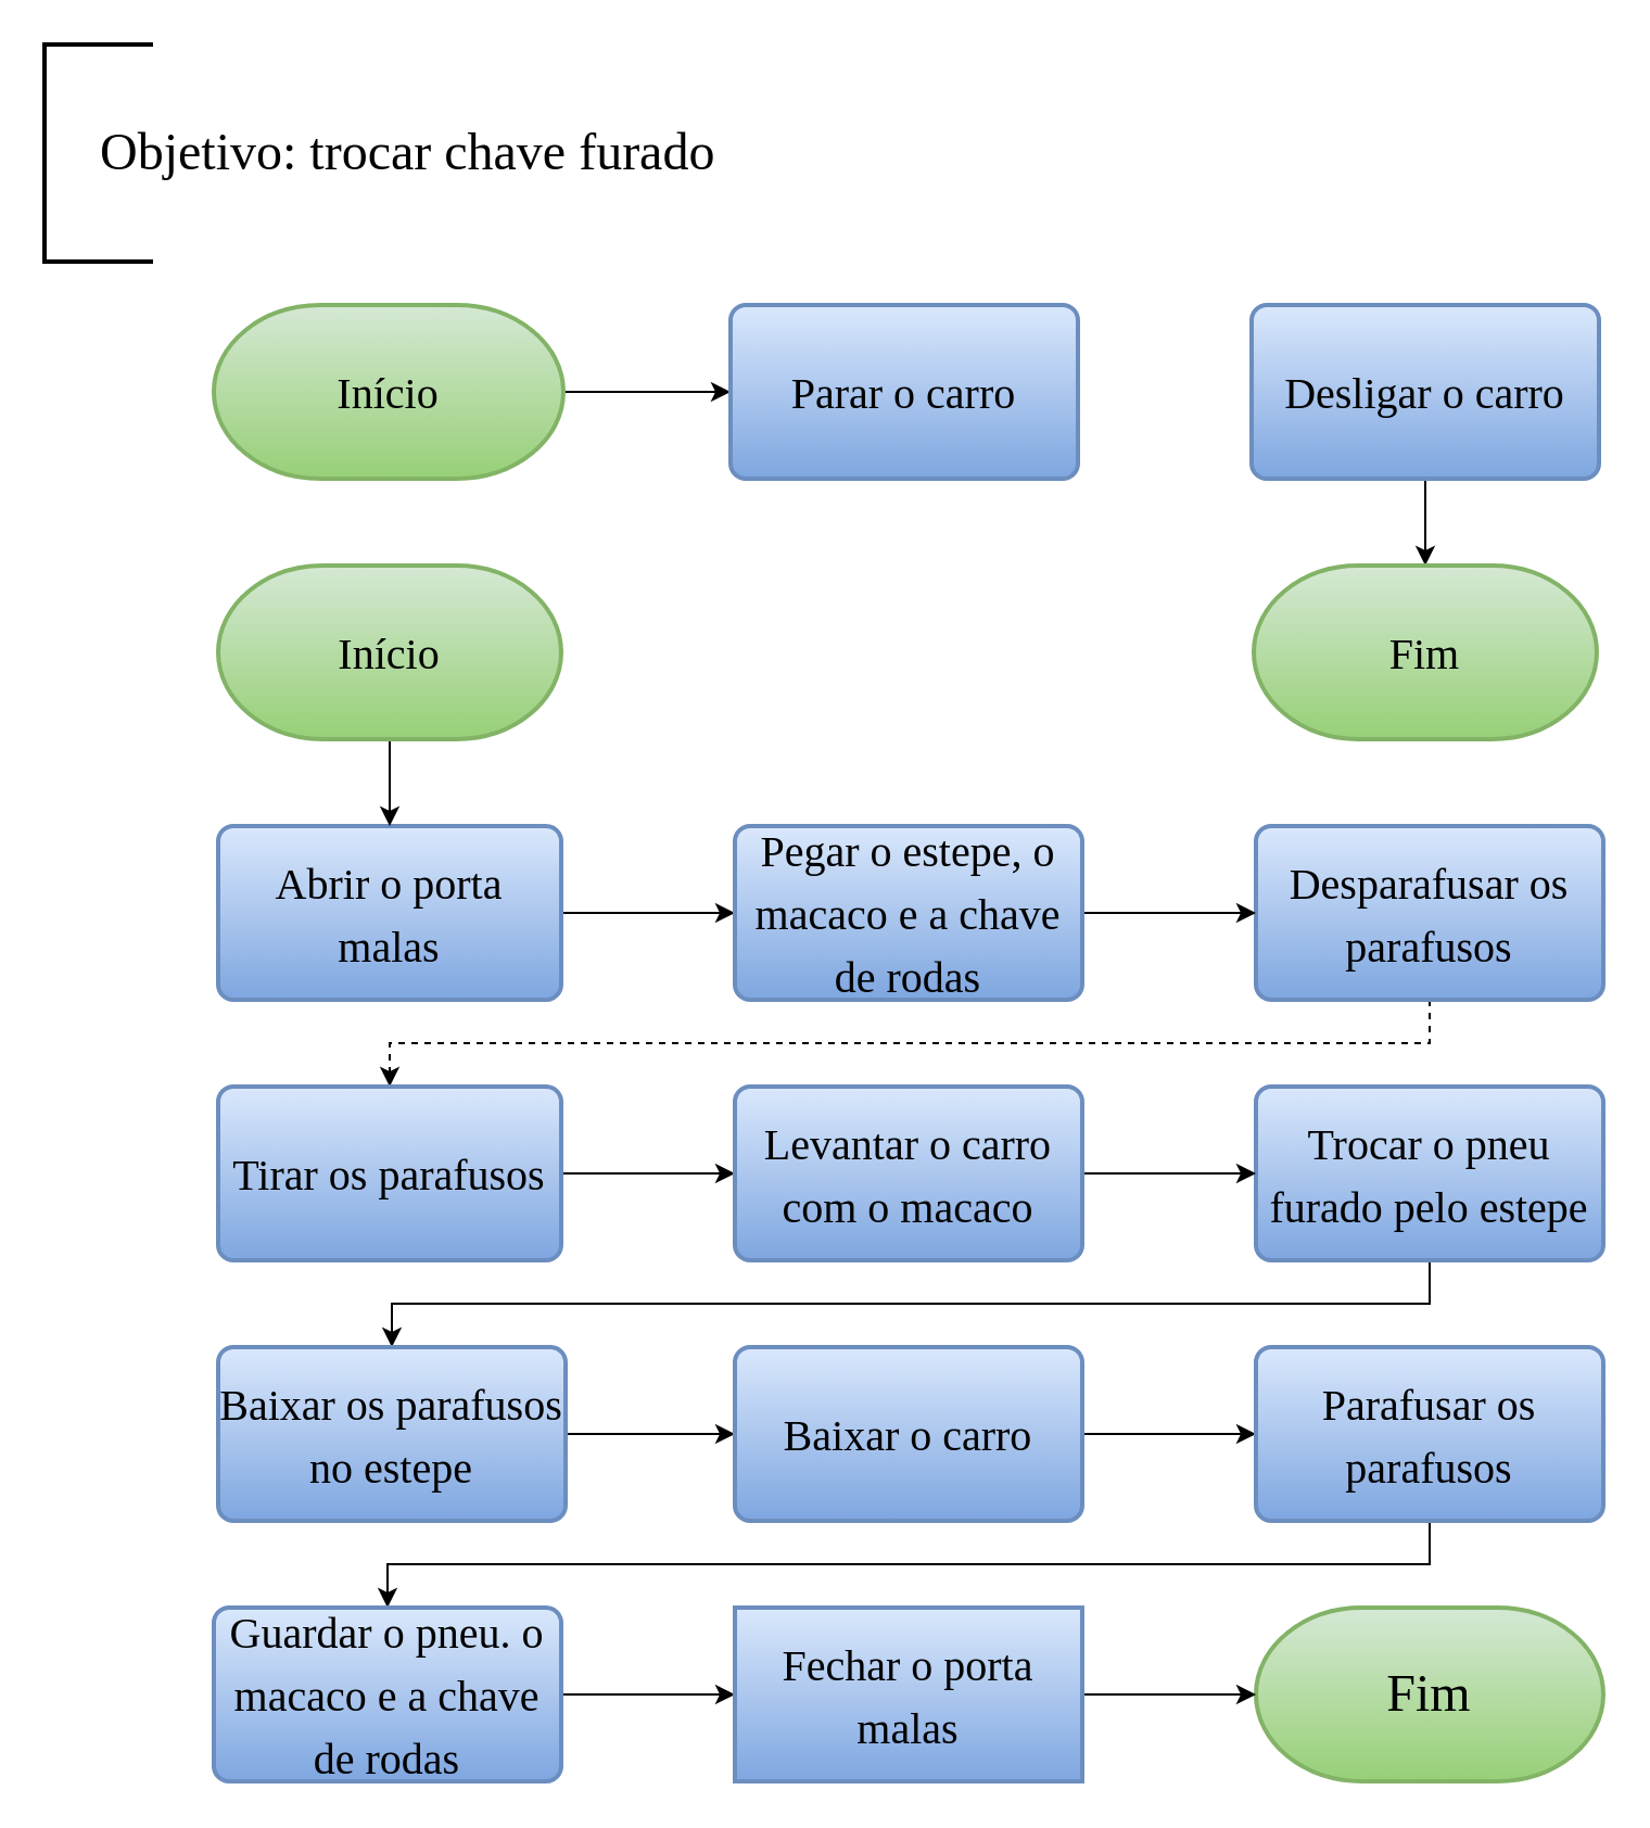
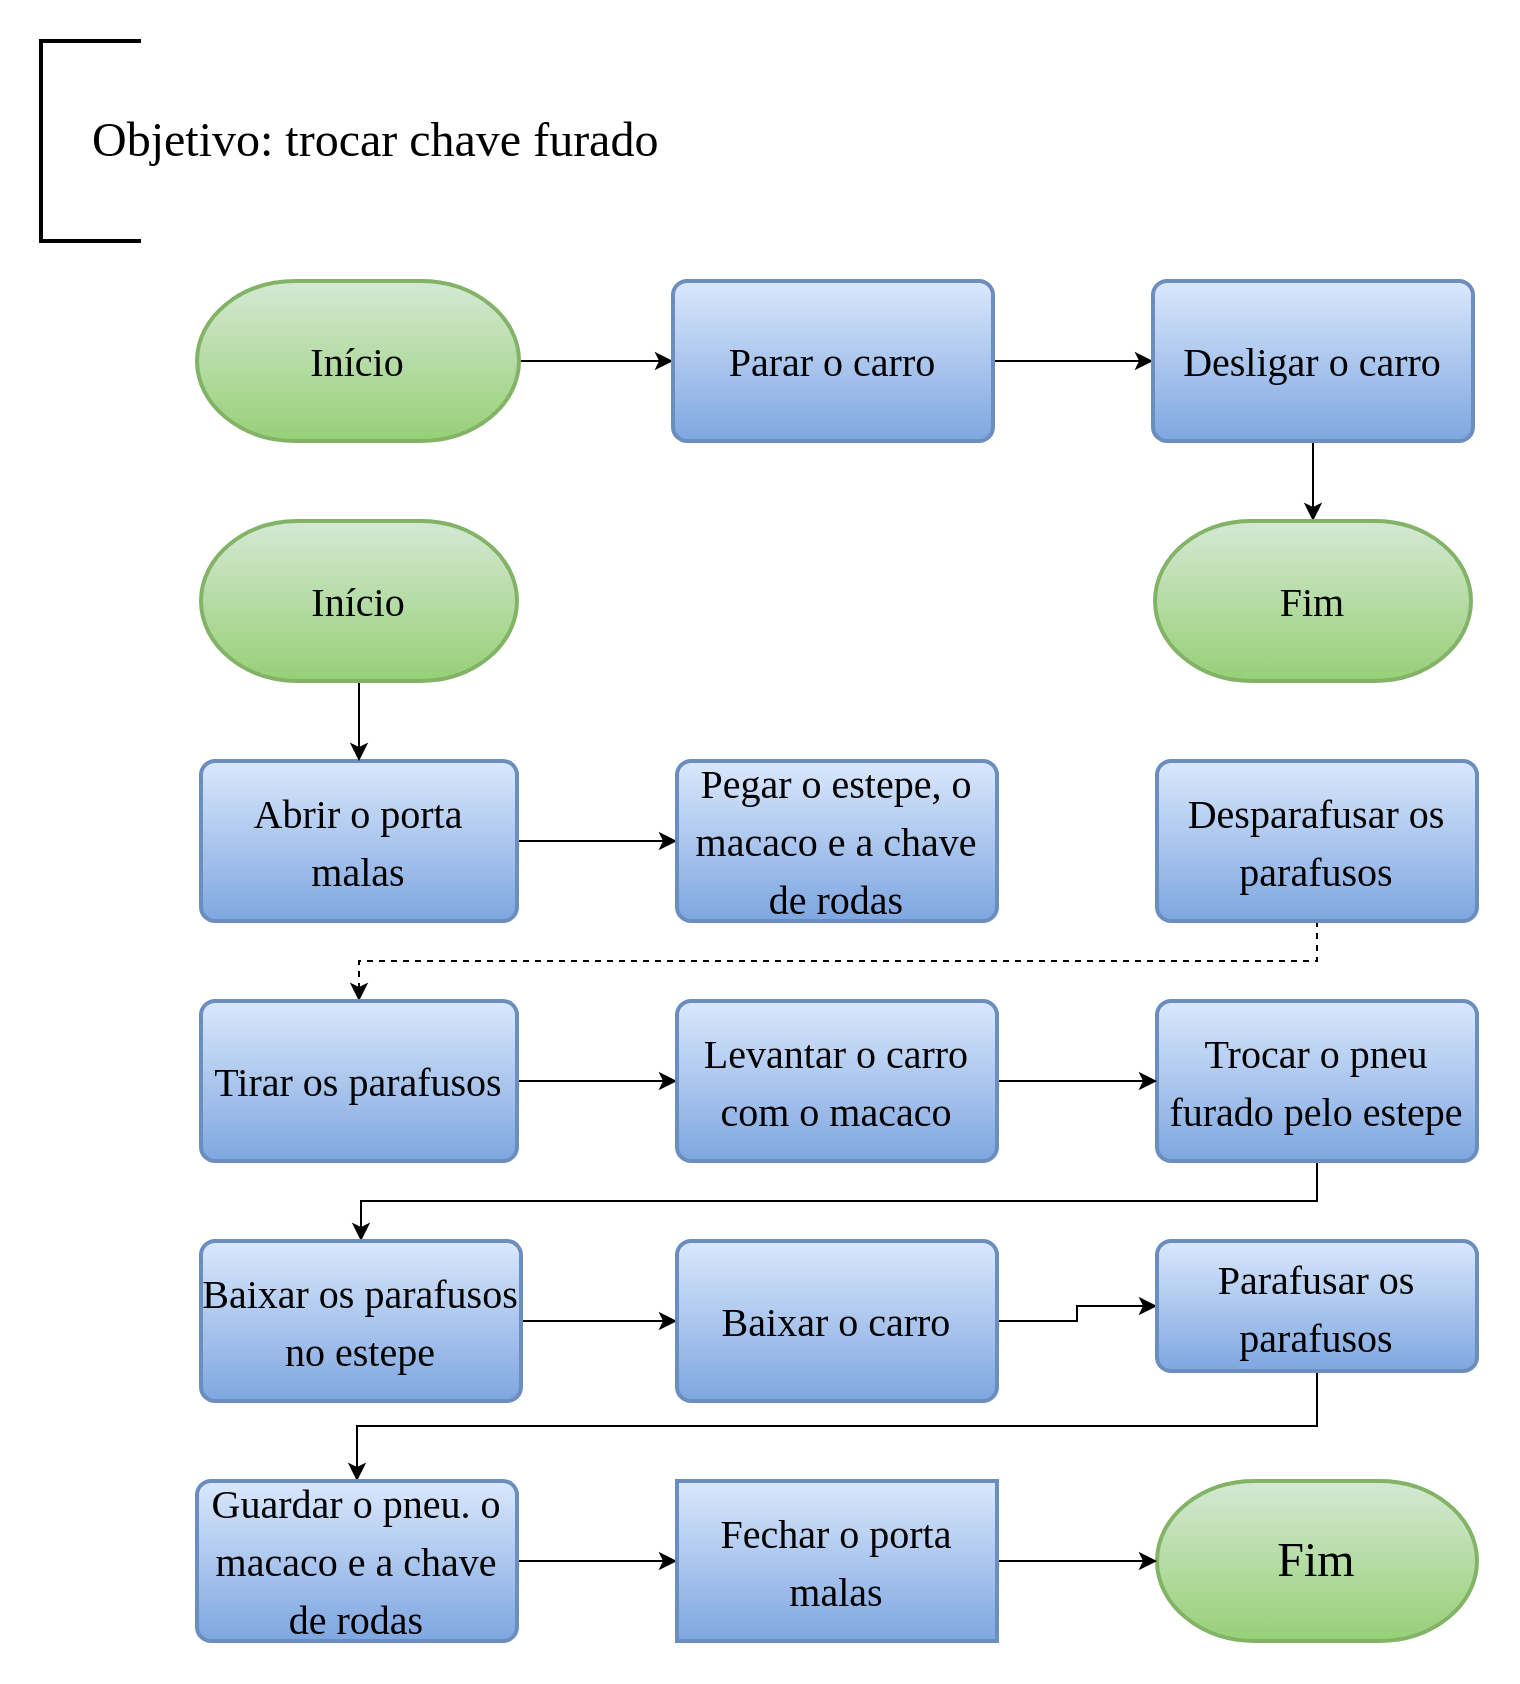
+ <mxCell id="4" style="edgeStyle=orthogonalEdgeStyle;rounded=0;orthogonalLoop=1;jettySize=auto;html=1;exitX=1;exitY=0.5;exitDx=0;exitDy=0;entryX=0;entryY=0.5;entryDx=0;entryDy=0;fontSize=20;" parent="1" source="5" target="9" edge="1"><mxGeometry relative="1" as="geometry" /></mxCell>
- <mxCell id="16" style="edgeStyle=orthogonalEdgeStyle;rounded=0;orthogonalLoop=1;jettySize=auto;html=1;exitX=1;exitY=0.5;exitDx=0;exitDy=0;entryX=0;entryY=0.5;entryDx=0;entryDy=0;fontSize=20;" parent="1" source="17" target="15" edge="1"><mxGeometry relative="1" as="geometry" /></mxCell>
- <mxCell id="27" value="&lt;span style=&quot;font-size: 20px&quot;&gt;Parafusar os parafusos&lt;/span&gt;" style="rounded=1;whiteSpace=wrap;html=1;absoluteArcSize=1;arcSize=14;strokeWidth=2;shadow=0;sketch=0;fillColor=#dae8fc;fontFamily=Times New Roman;fontSize=24;strokeColor=#6c8ebf;gradientColor=#7ea6e0;fontStyle=0" parent="1" vertex="1"><mxGeometry x="578" y="620" width="160" height="80" as="geometry" /></mxCell>
+ <mxCell id="27" value="&lt;span style=&quot;font-size: 20px&quot;&gt;Parafusar os parafusos&lt;/span&gt;" style="rounded=1;whiteSpace=wrap;html=1;absoluteArcSize=1;arcSize=14;strokeWidth=2;shadow=0;sketch=0;fillColor=#dae8fc;fontFamily=Times New Roman;fontSize=24;strokeColor=#6c8ebf;gradientColor=#7ea6e0;fontStyle=0" parent="1" vertex="1"><mxGeometry x="578" y="620" width="160" height="65" as="geometry" /></mxCell>
